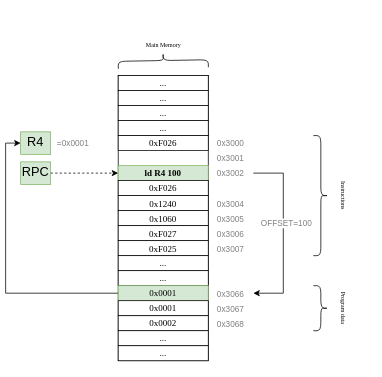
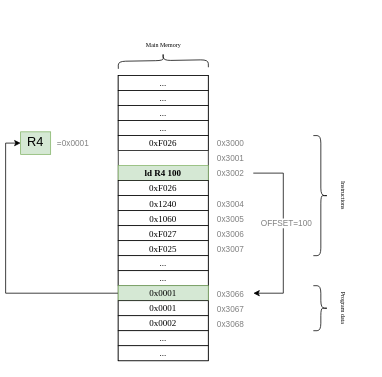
- <mxCell id="30" value="RPC" style="rounded=0;whiteSpace=wrap;html=1;fontSize=17;fillColor=#d5e8d4;strokeColor=#82b366;" vertex="1" parent="1"><mxGeometry x="20" y="215" width="40" height="30" as="geometry" /></mxCell>
- <mxCell id="2" style="edgeStyle=orthogonalEdgeStyle;rounded=0;orthogonalLoop=1;jettySize=auto;html=1;exitX=1;exitY=0.5;exitDx=0;exitDy=0;entryX=0;entryY=0.5;entryDx=0;entryDy=0;dashed=1;fontFamily=Verdana;fontSize=8;fontColor=#000000;" parent="1" source="30" target="10" edge="1"><mxGeometry relative="1" as="geometry"><mxPoint x="70" y="210" as="sourcePoint" /></mxGeometry></mxCell>
